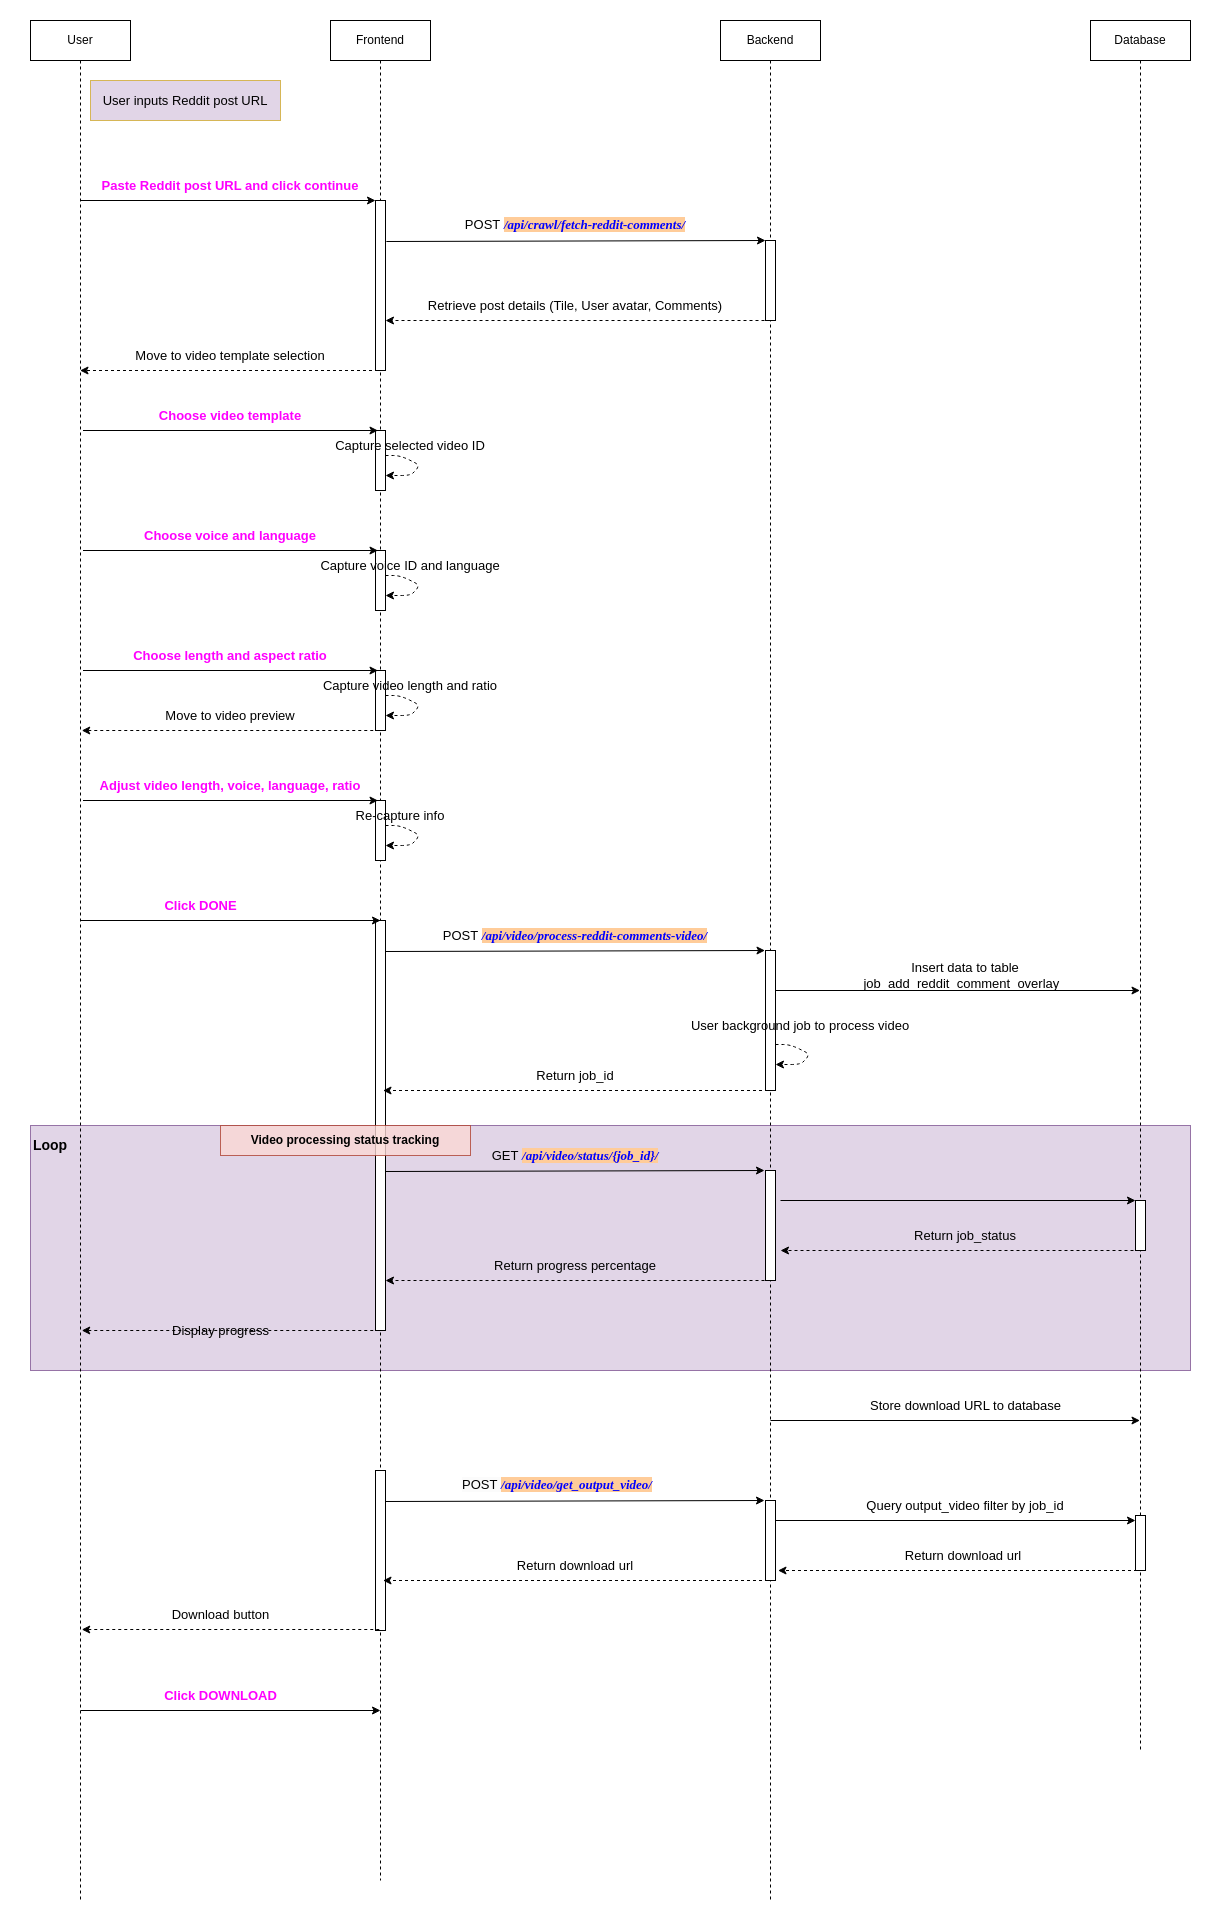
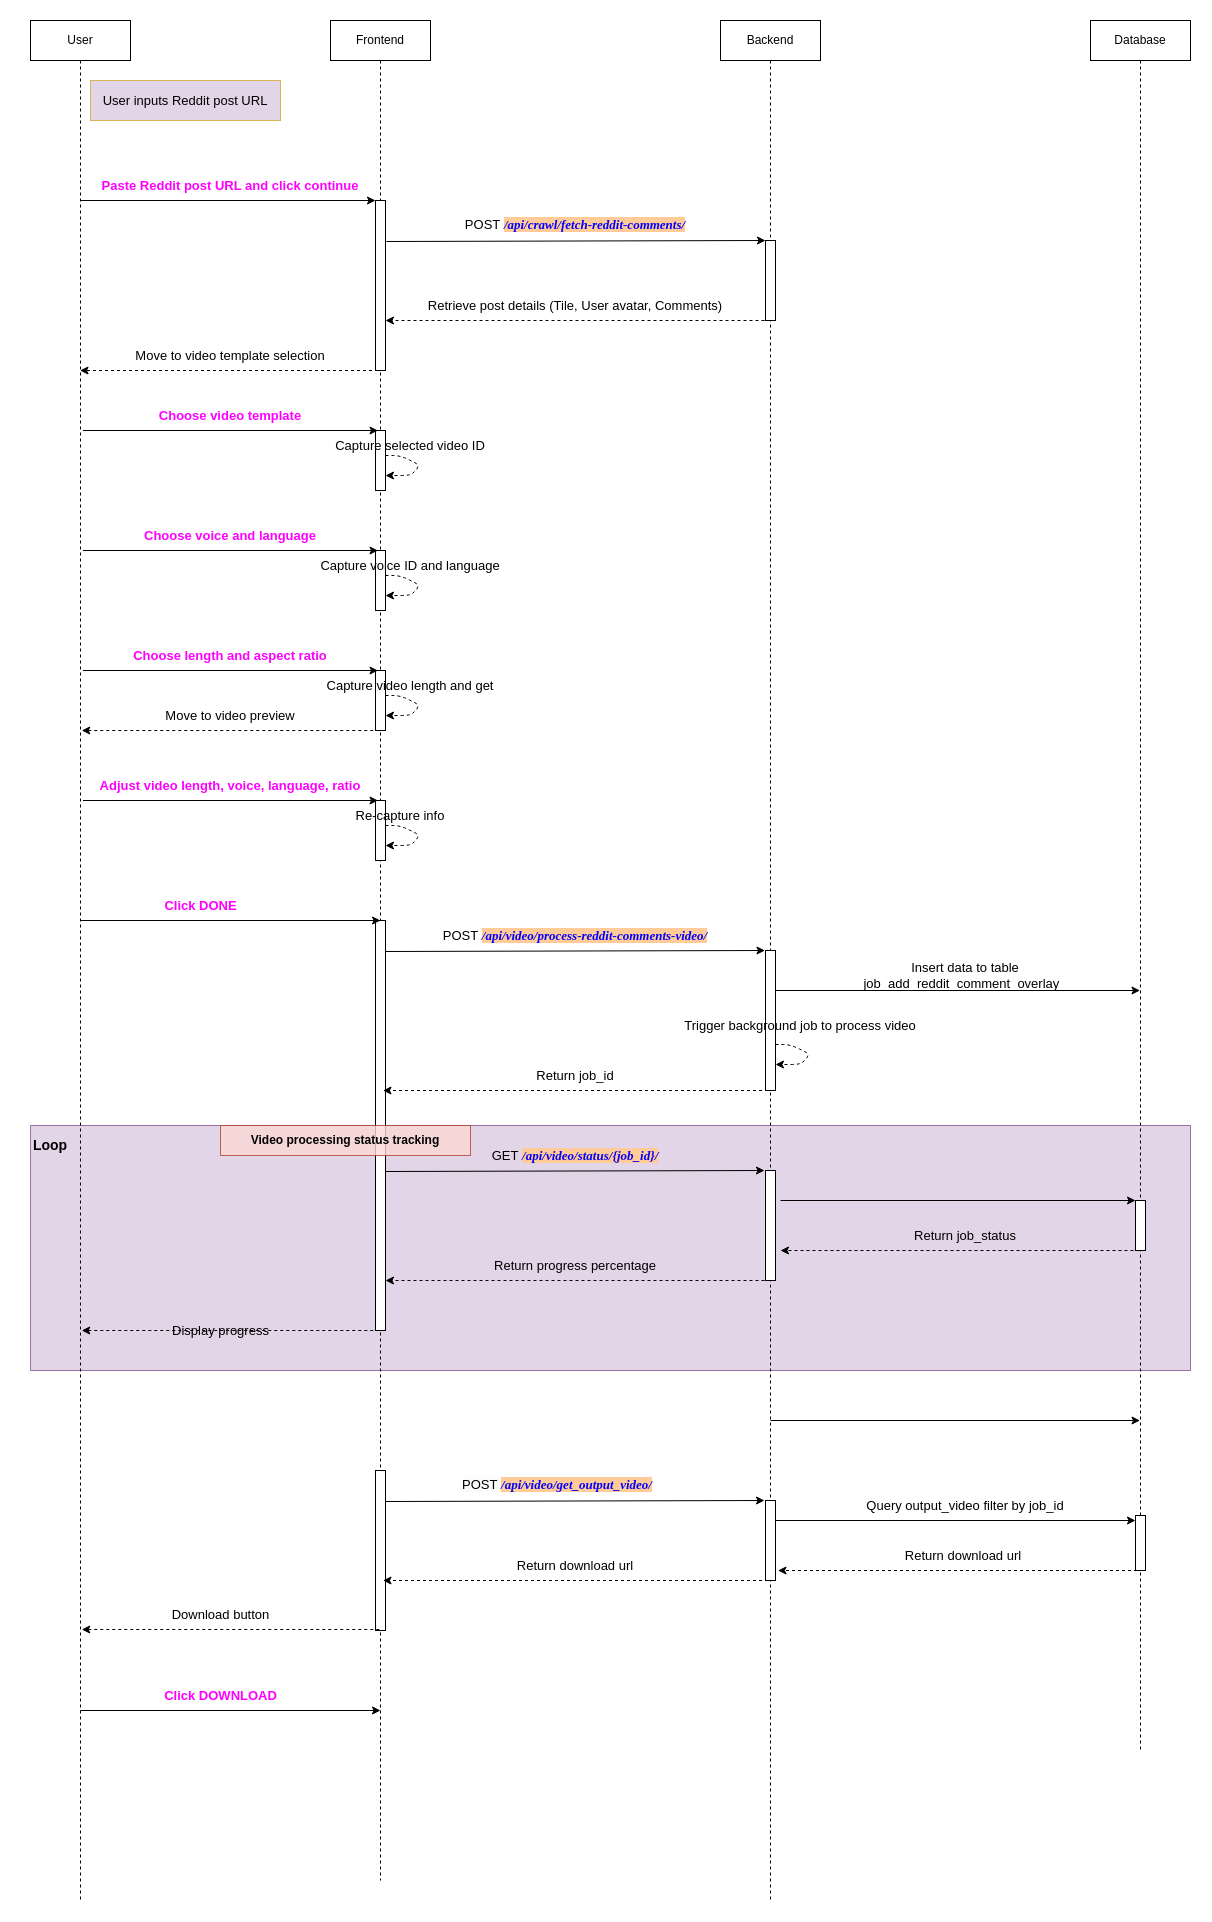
- <mxCell id="44" value="&lt;font style=&quot;font-size: 13px;&quot;&gt;Capture video length and ratio&lt;/font&gt;" style="text;html=1;align=center;verticalAlign=middle;whiteSpace=wrap;rounded=0;" parent="1" vertex="1"><mxGeometry x="310" y="670" width="200" height="30" as="geometry" /></mxCell>
+ <mxCell id="44" value="&lt;font style=&quot;font-size: 13px;&quot;&gt;Capture video length and get&lt;/font&gt;" style="text;html=1;align=center;verticalAlign=middle;whiteSpace=wrap;rounded=0;" parent="1" vertex="1"><mxGeometry x="310" y="670" width="200" height="30" as="geometry" /></mxCell>
- <mxCell id="55" value="User background job to process video" style="text;html=1;align=center;verticalAlign=middle;whiteSpace=wrap;rounded=0;fontSize=13;" parent="1" vertex="1"><mxGeometry x="660" y="1010" width="280" height="30" as="geometry" /></mxCell>
+ <mxCell id="55" value="Trigger background job to process video" style="text;html=1;align=center;verticalAlign=middle;whiteSpace=wrap;rounded=0;fontSize=13;" parent="1" vertex="1"><mxGeometry x="660" y="1010" width="280" height="30" as="geometry" /></mxCell>
- <mxCell id="70" value="Store download URL to database" style="text;html=1;align=center;verticalAlign=middle;resizable=0;points=[];autosize=1;strokeColor=none;fillColor=none;fontSize=13;" parent="1" vertex="1"><mxGeometry x="860" y="1390" width="210" height="30" as="geometry" /></mxCell>
